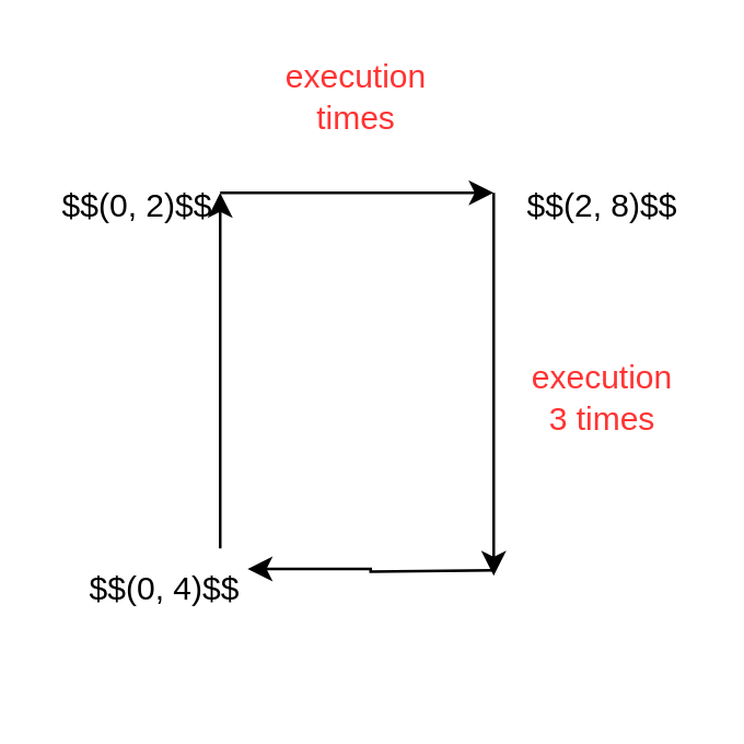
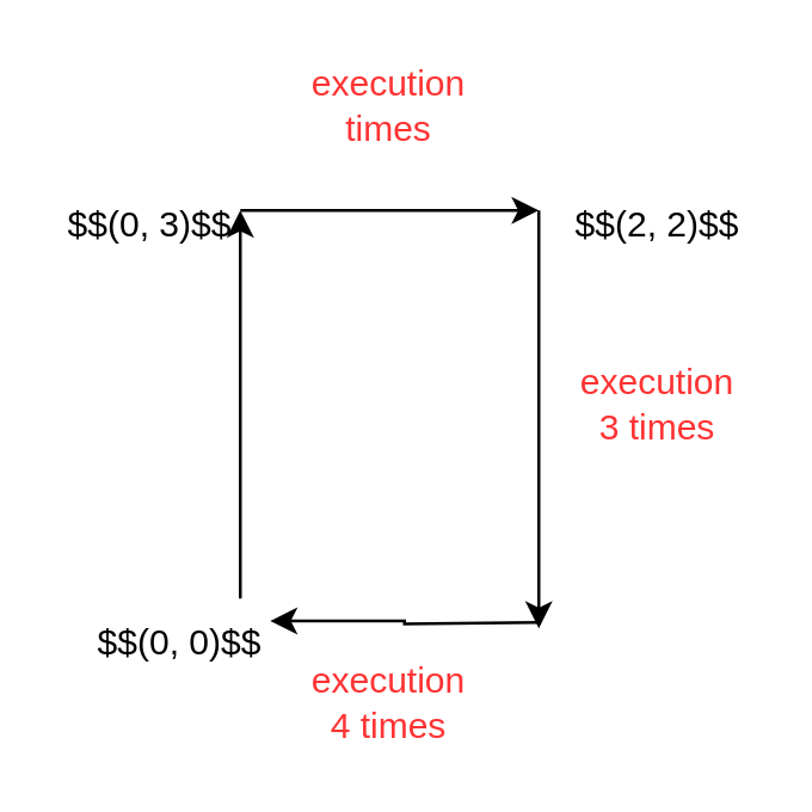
- <mxCell id="4" value="$$(0, 2)$$" style="text;html=1;strokeColor=none;fillColor=none;align=center;verticalAlign=middle;whiteSpace=wrap;rounded=0;" vertex="1" parent="1"><mxGeometry x="20" y="60" width="60" height="30" as="geometry" /></mxCell>
+ <mxCell id="4" value="$$(0, 3)$$" style="text;html=1;strokeColor=none;fillColor=none;align=center;verticalAlign=middle;whiteSpace=wrap;rounded=0;" vertex="1" parent="1"><mxGeometry x="20" y="60" width="60" height="30" as="geometry" /></mxCell>
- <mxCell id="6" value="$$(2, 8)$$" style="text;html=1;strokeColor=none;fillColor=none;align=center;verticalAlign=middle;whiteSpace=wrap;rounded=0;" vertex="1" parent="1"><mxGeometry x="190" y="60" width="60" height="30" as="geometry" /></mxCell>
+ <mxCell id="6" value="$$(2, 2)$$" style="text;html=1;strokeColor=none;fillColor=none;align=center;verticalAlign=middle;whiteSpace=wrap;rounded=0;" vertex="1" parent="1"><mxGeometry x="190" y="60" width="60" height="30" as="geometry" /></mxCell>
- <mxCell id="10" value="&lt;font color=&quot;#ff3333&quot;&gt;execution 3 times&lt;/font&gt;" style="text;html=1;strokeColor=none;fillColor=none;align=center;verticalAlign=middle;whiteSpace=wrap;rounded=0;" vertex="1" parent="1"><mxGeometry x="190" y="130" width="60" height="30" as="geometry" /></mxCell>
+ <mxCell id="10" value="&lt;font color=&quot;#ff3333&quot;&gt;execution 3 times&lt;/font&gt;" style="text;html=1;strokeColor=none;fillColor=none;align=center;verticalAlign=middle;whiteSpace=wrap;rounded=0;" vertex="1" parent="1"><mxGeometry x="190" y="120" width="60" height="30" as="geometry" /></mxCell>
- <mxCell id="3" value="$$(0, 4)$$" style="text;html=1;strokeColor=none;fillColor=none;align=center;verticalAlign=middle;whiteSpace=wrap;rounded=0;" vertex="1" parent="1"><mxGeometry x="30" y="200" width="60" height="30" as="geometry" /></mxCell>
+ <mxCell id="3" value="$$(0, 0)$$" style="text;html=1;strokeColor=none;fillColor=none;align=center;verticalAlign=middle;whiteSpace=wrap;rounded=0;" vertex="1" parent="1"><mxGeometry x="30" y="200" width="60" height="30" as="geometry" /></mxCell>
+ <mxCell id="11" value="&lt;font color=&quot;#ff3333&quot;&gt;execution 4 times&lt;/font&gt;" style="text;html=1;strokeColor=none;fillColor=none;align=center;verticalAlign=middle;whiteSpace=wrap;rounded=0;" vertex="1" parent="1"><mxGeometry x="100" y="220" width="60" height="30" as="geometry" /></mxCell>
